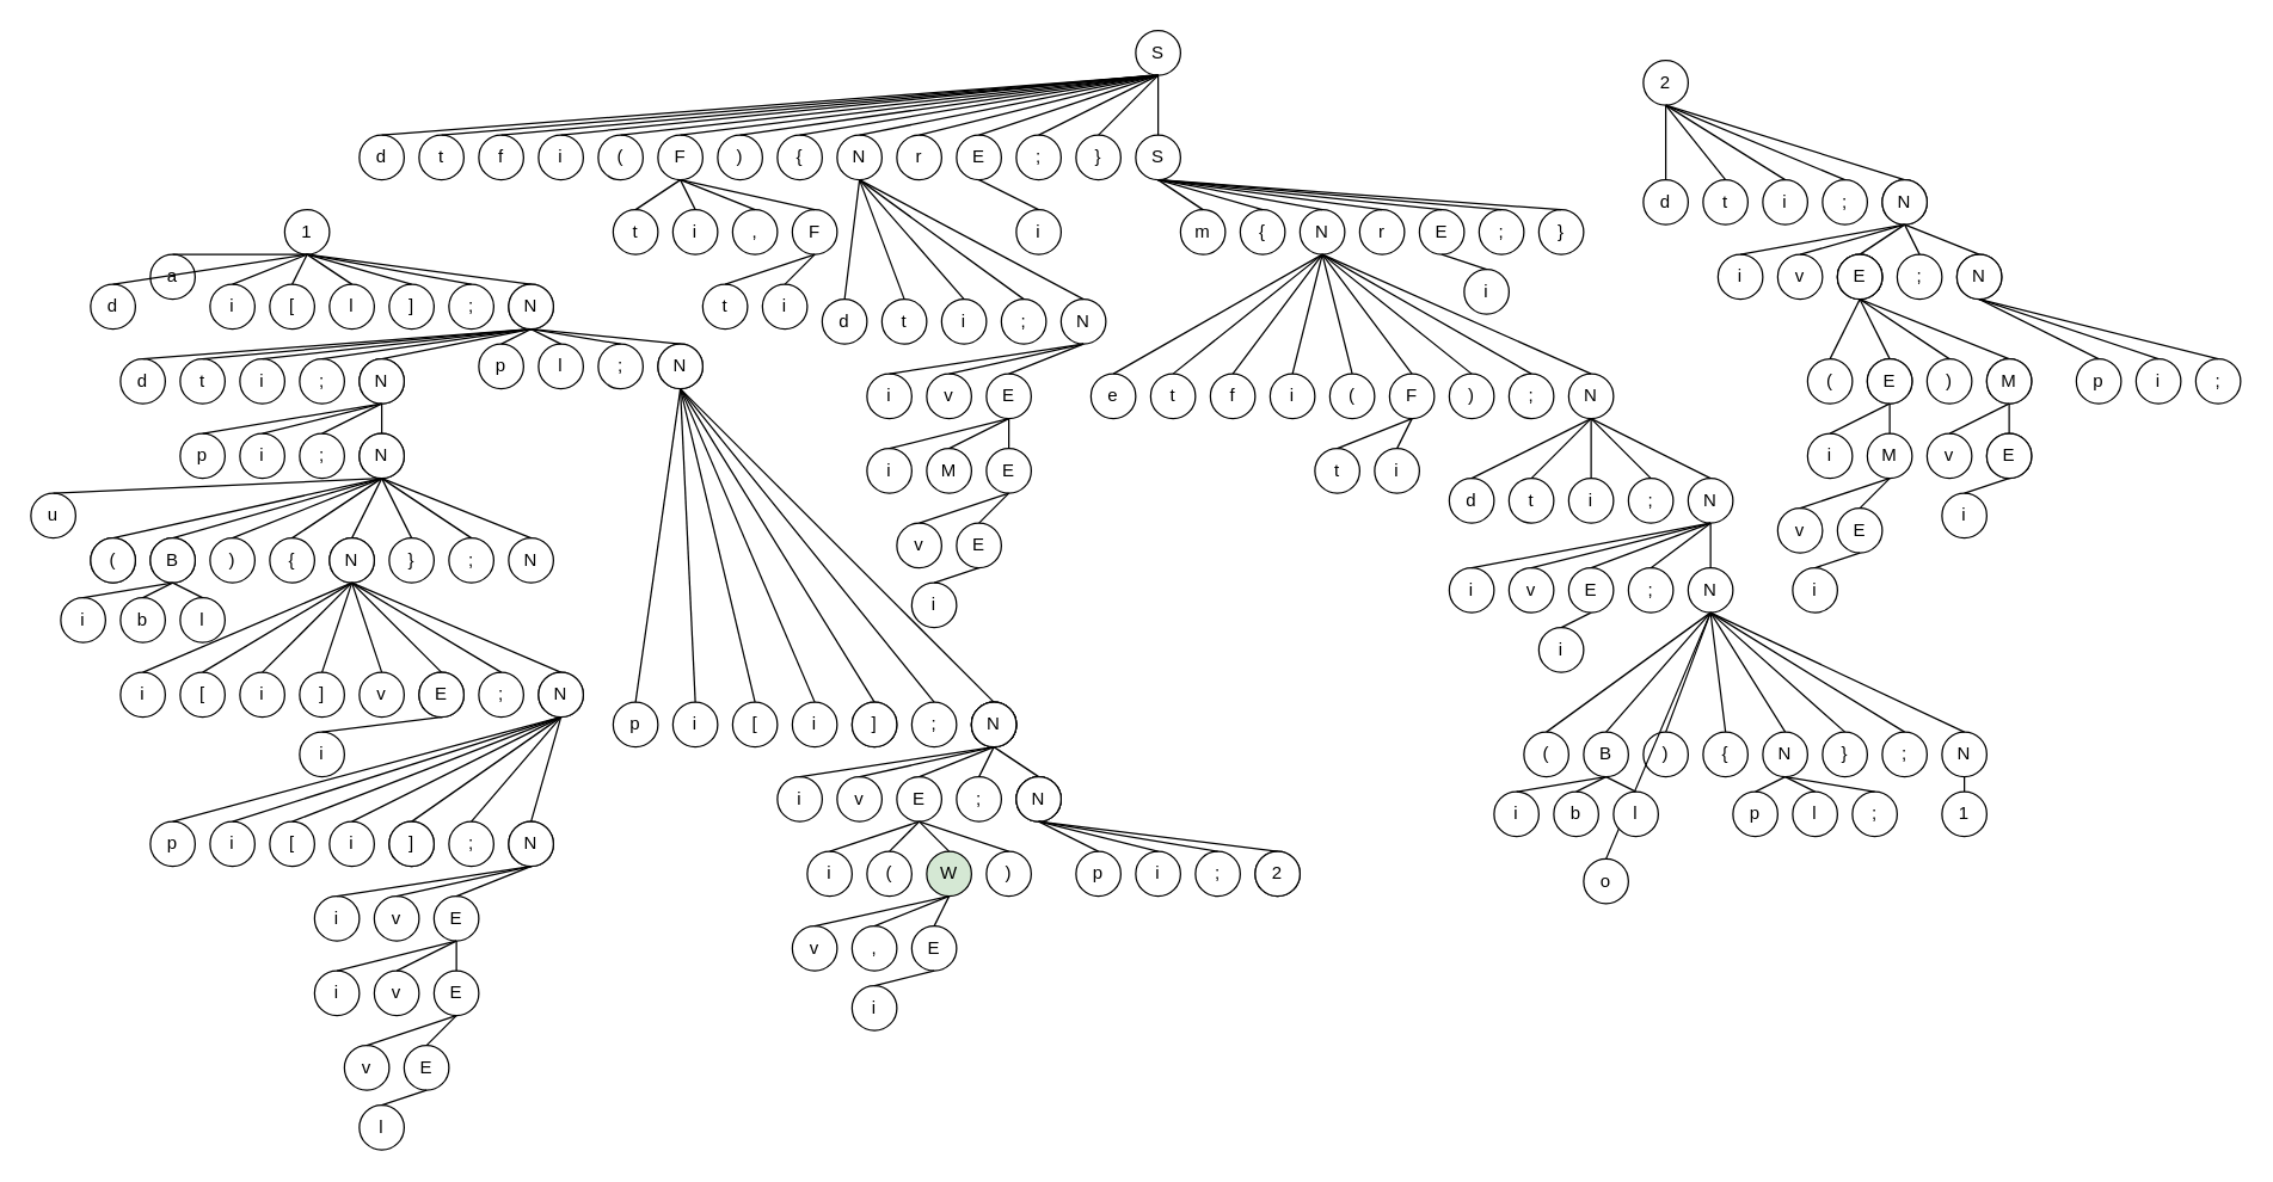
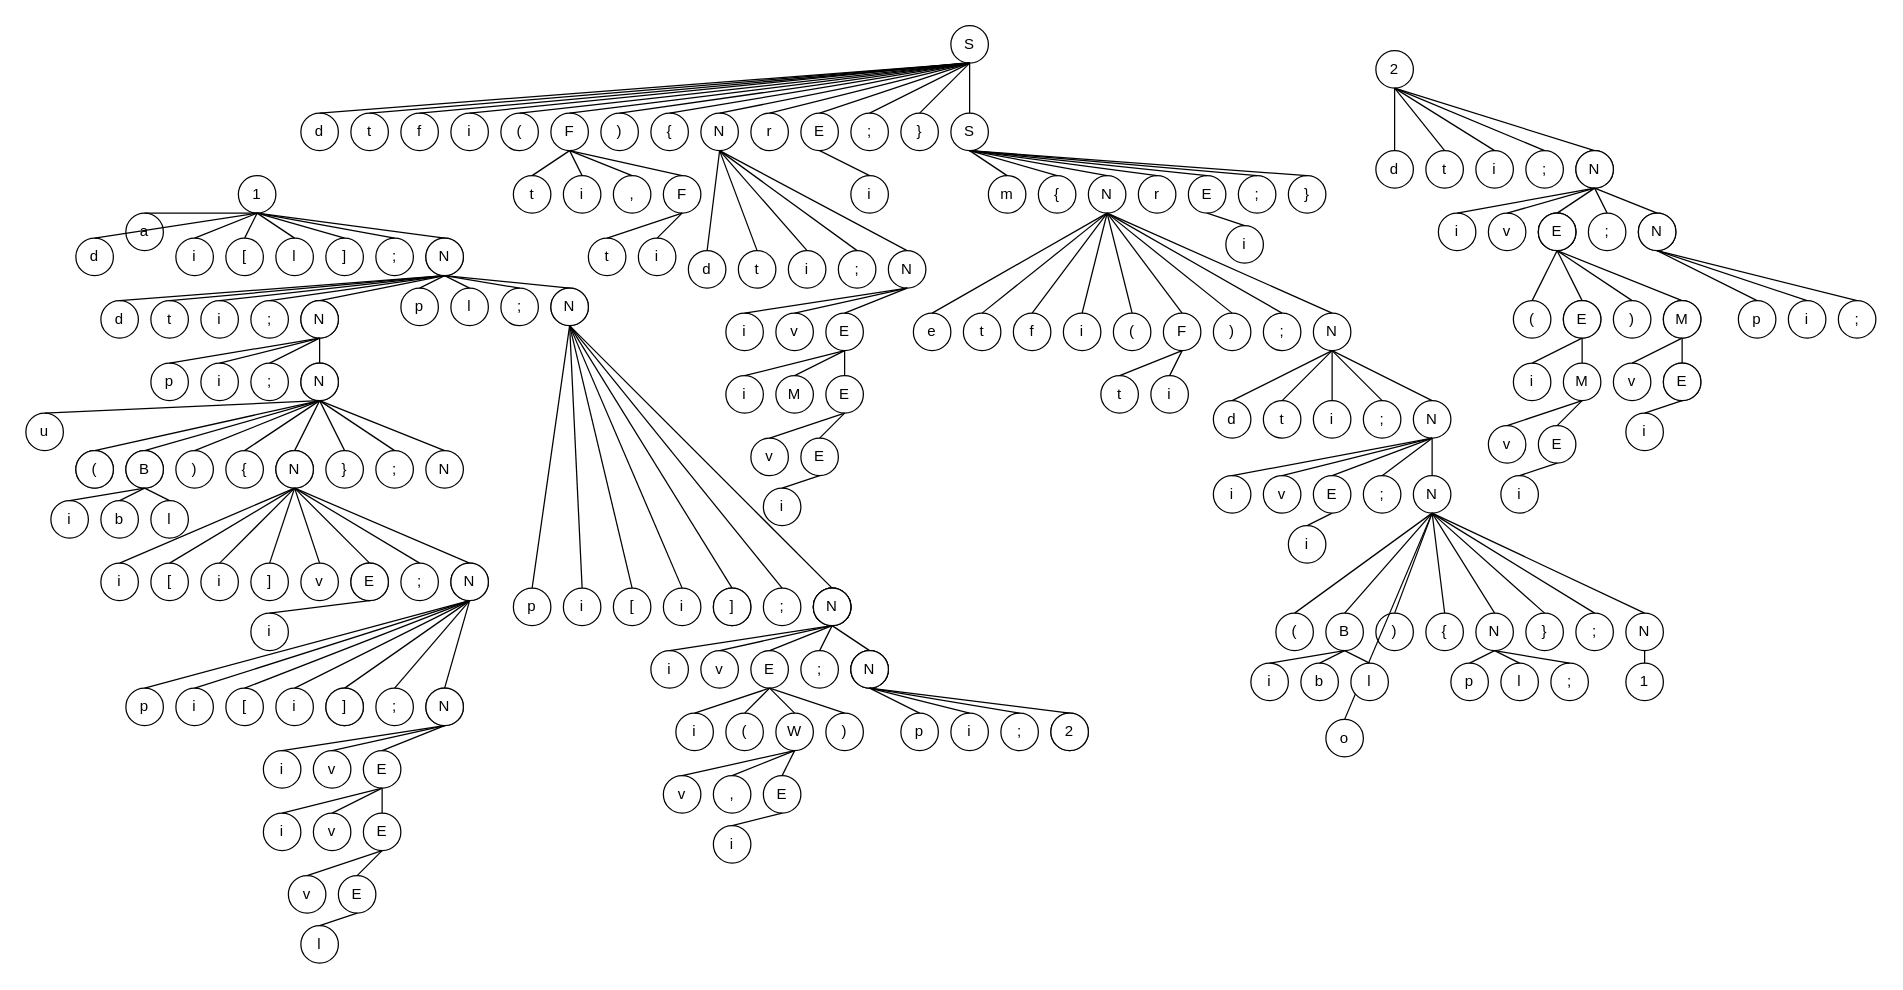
- <mxCell id="324" value="W" style="ellipse;whiteSpace=wrap;html=1;aspect=fixed;fillColor=#d5e8d4;" vertex="1" parent="1"><mxGeometry x="620" y="570" width="30" height="30" as="geometry" /></mxCell>
+ <mxCell id="324" value="W" style="ellipse;whiteSpace=wrap;html=1;aspect=fixed;" vertex="1" parent="1"><mxGeometry x="620" y="570" width="30" height="30" as="geometry" /></mxCell>
